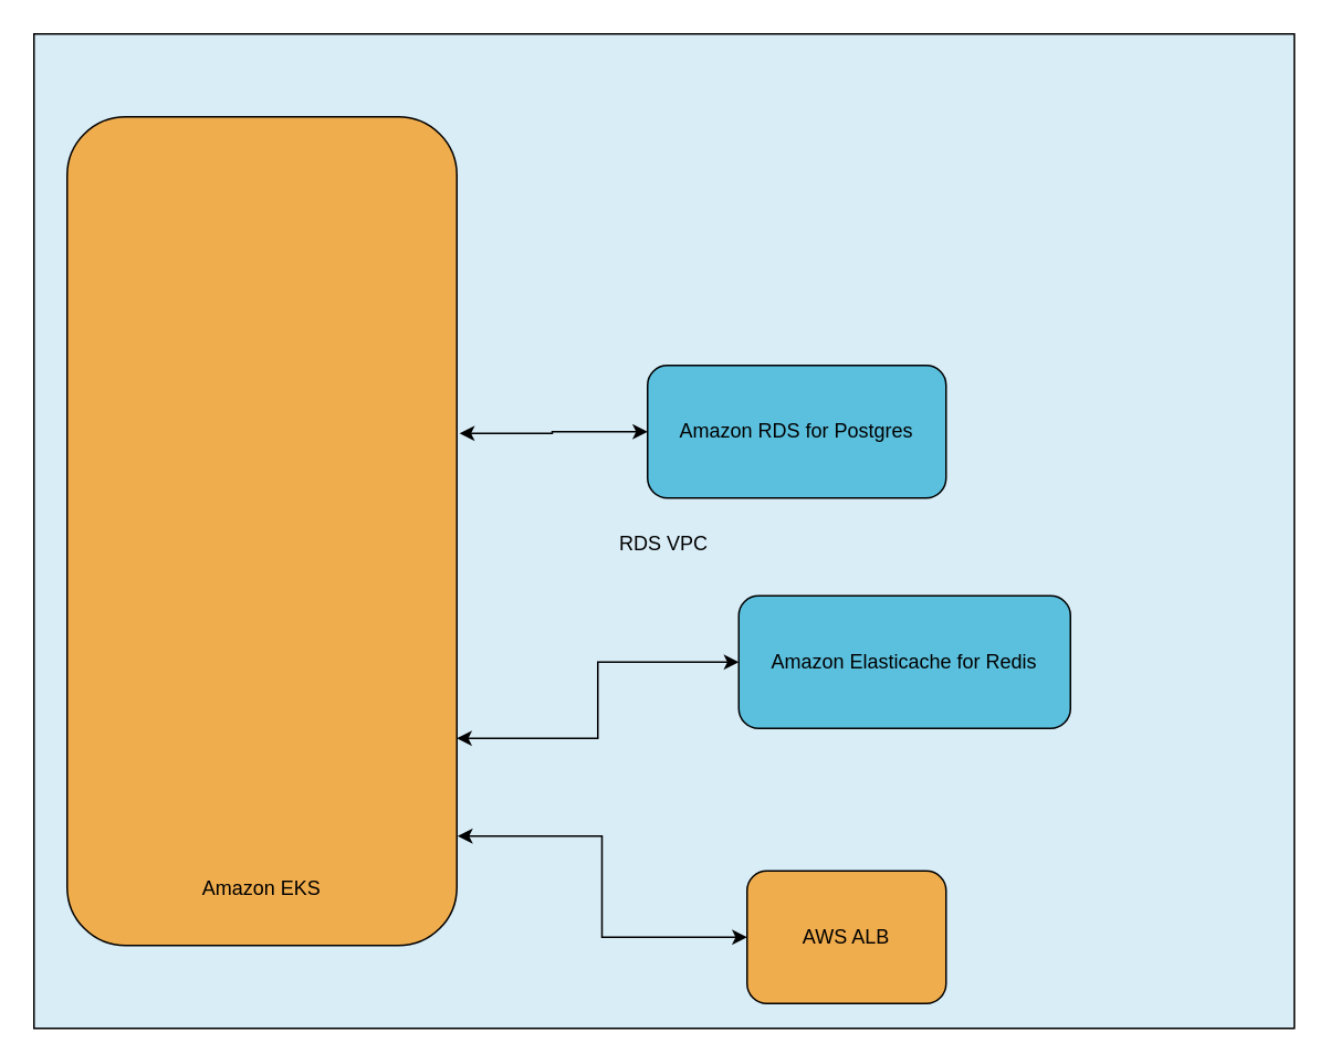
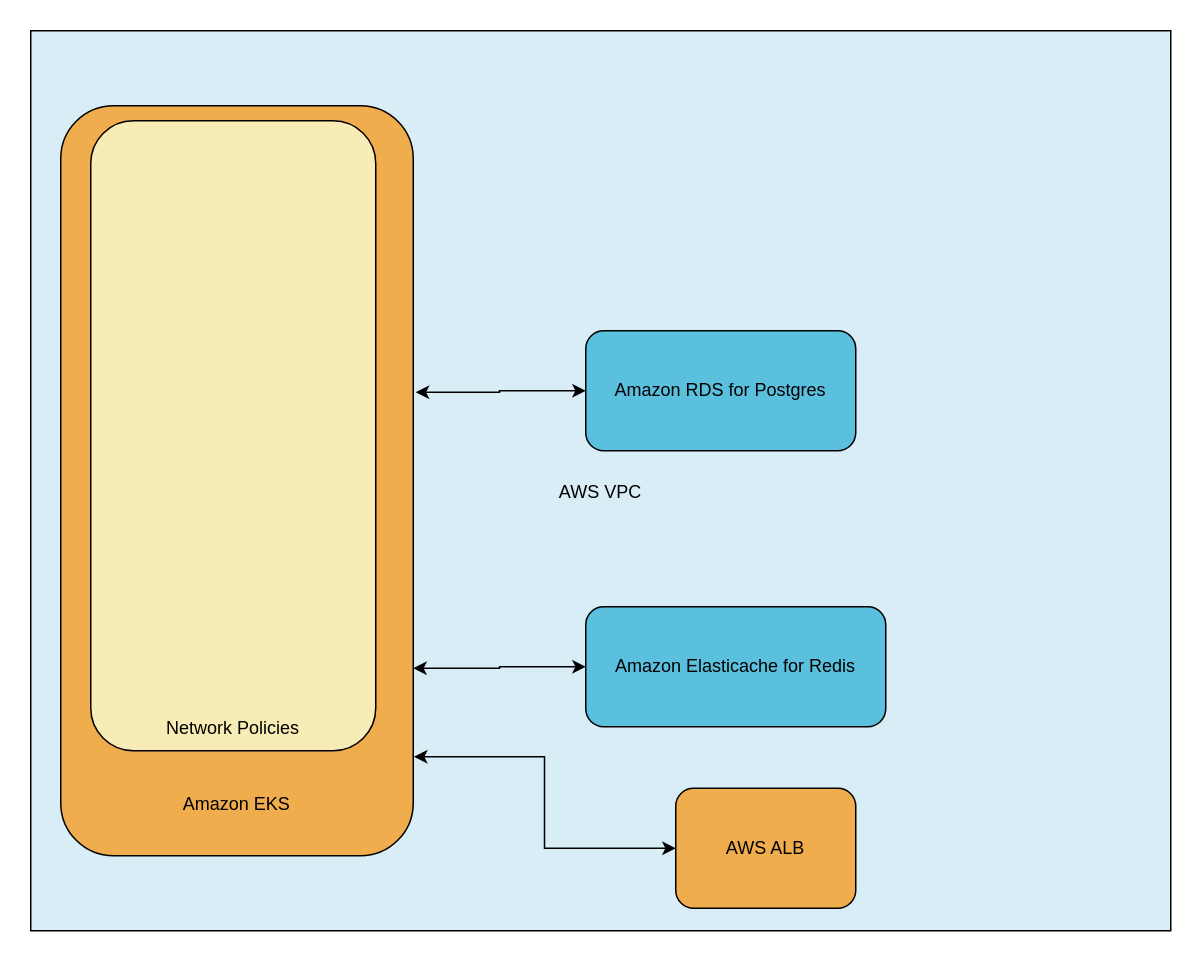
+ <mxCell id="4" value="&lt;div&gt;&lt;br&gt;&lt;/div&gt;&lt;div&gt;&lt;br&gt;&lt;/div&gt;&lt;div&gt;&lt;br&gt;&lt;/div&gt;&lt;div&gt;&lt;br&gt;&lt;/div&gt;&lt;div&gt;&lt;br&gt;&lt;/div&gt;&lt;div&gt;&lt;br&gt;&lt;/div&gt;&lt;div&gt;&lt;br&gt;&lt;/div&gt;&lt;div&gt;&lt;br&gt;&lt;/div&gt;&lt;div&gt;&lt;br&gt;&lt;/div&gt;&lt;div&gt;&lt;br&gt;&lt;/div&gt;&lt;div&gt;&lt;br&gt;&lt;/div&gt;&lt;div&gt;&lt;br&gt;&lt;/div&gt;&lt;div&gt;&lt;br&gt;&lt;/div&gt;&lt;div&gt;&lt;br&gt;&lt;/div&gt;&lt;div&gt;&lt;br&gt;&lt;/div&gt;&lt;div&gt;&lt;br&gt;&lt;/div&gt;&lt;div&gt;&lt;br&gt;&lt;/div&gt;&lt;div&gt;&lt;br&gt;&lt;/div&gt;&lt;div&gt;&lt;br&gt;&lt;/div&gt;&lt;div&gt;&lt;br&gt;&lt;/div&gt;&lt;div&gt;&lt;br&gt;&lt;/div&gt;&lt;div&gt;&lt;br&gt;&lt;/div&gt;&lt;div&gt;&lt;br&gt;&lt;/div&gt;&lt;div&gt;&lt;br&gt;&lt;/div&gt;&lt;div&gt;&lt;br&gt;&lt;/div&gt;&lt;div&gt;&lt;br&gt;&lt;/div&gt;&lt;div&gt;&lt;br&gt;&lt;/div&gt;Network Policies" style="rounded=1;whiteSpace=wrap;html=1;fillColor=#f7ecb5;" vertex="1" parent="3"><mxGeometry x="20" y="10" width="190" height="420" as="geometry" /></mxCell>
- <mxCell id="2" value="&lt;div&gt;&lt;br&gt;&lt;/div&gt;RDS VPC" style="rounded=0;whiteSpace=wrap;html=1;fillColor=#d9edf7;" vertex="1" parent="1"><mxGeometry x="20" y="20" width="760" height="600" as="geometry" /></mxCell>
+ <mxCell id="2" value="&lt;div&gt;&lt;br&gt;&lt;/div&gt;AWS VPC" style="rounded=0;whiteSpace=wrap;html=1;fillColor=#d9edf7;" vertex="1" parent="1"><mxGeometry x="20" y="20" width="760" height="600" as="geometry" /></mxCell>
- <mxCell id="7" value="Amazon Elasticache for Redis" style="rounded=1;whiteSpace=wrap;html=1;fillColor=#5bc0de;" vertex="1" parent="2"><mxGeometry x="425" y="339" width="200" height="80" as="geometry" /></mxCell>
+ <mxCell id="7" value="Amazon Elasticache for Redis" style="rounded=1;whiteSpace=wrap;html=1;fillColor=#5bc0de;" vertex="1" parent="2"><mxGeometry x="370" y="384" width="200" height="80" as="geometry" /></mxCell>
